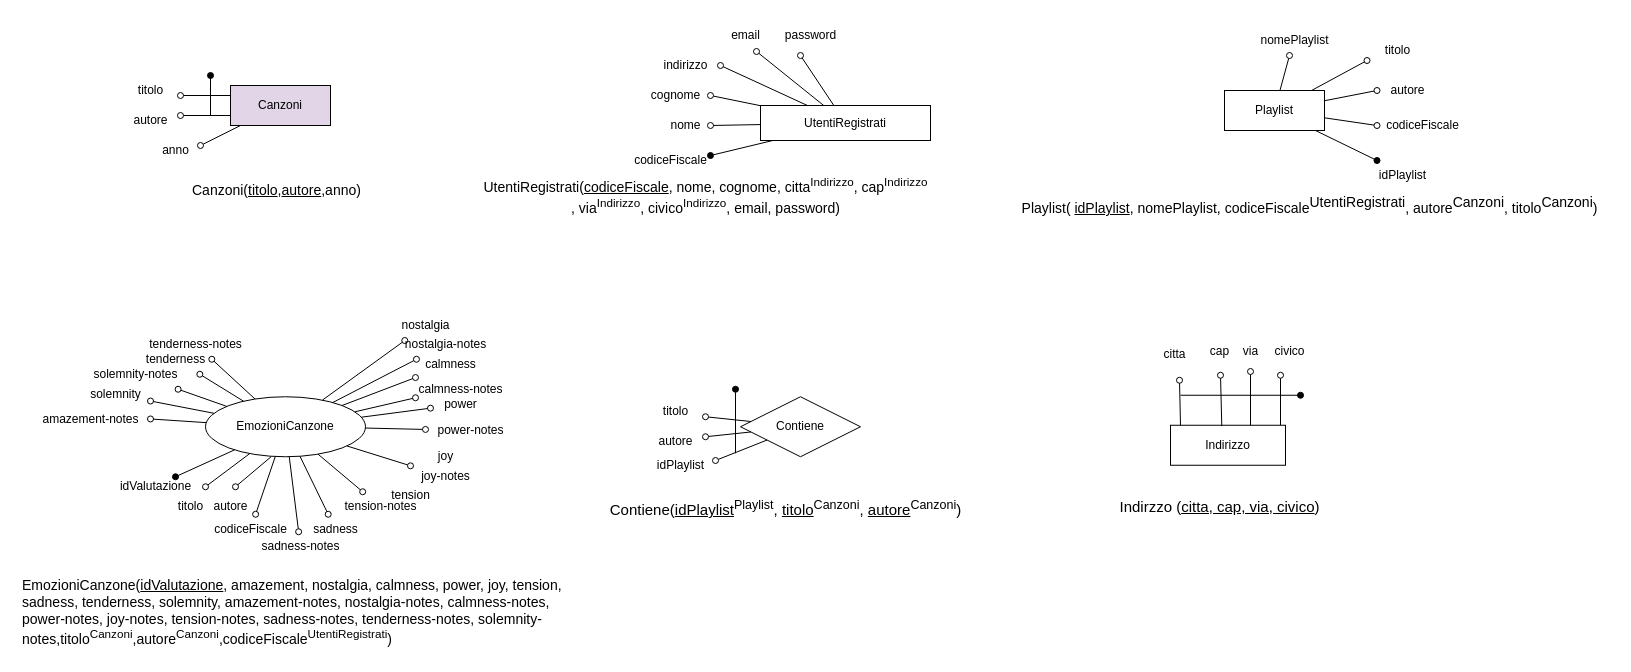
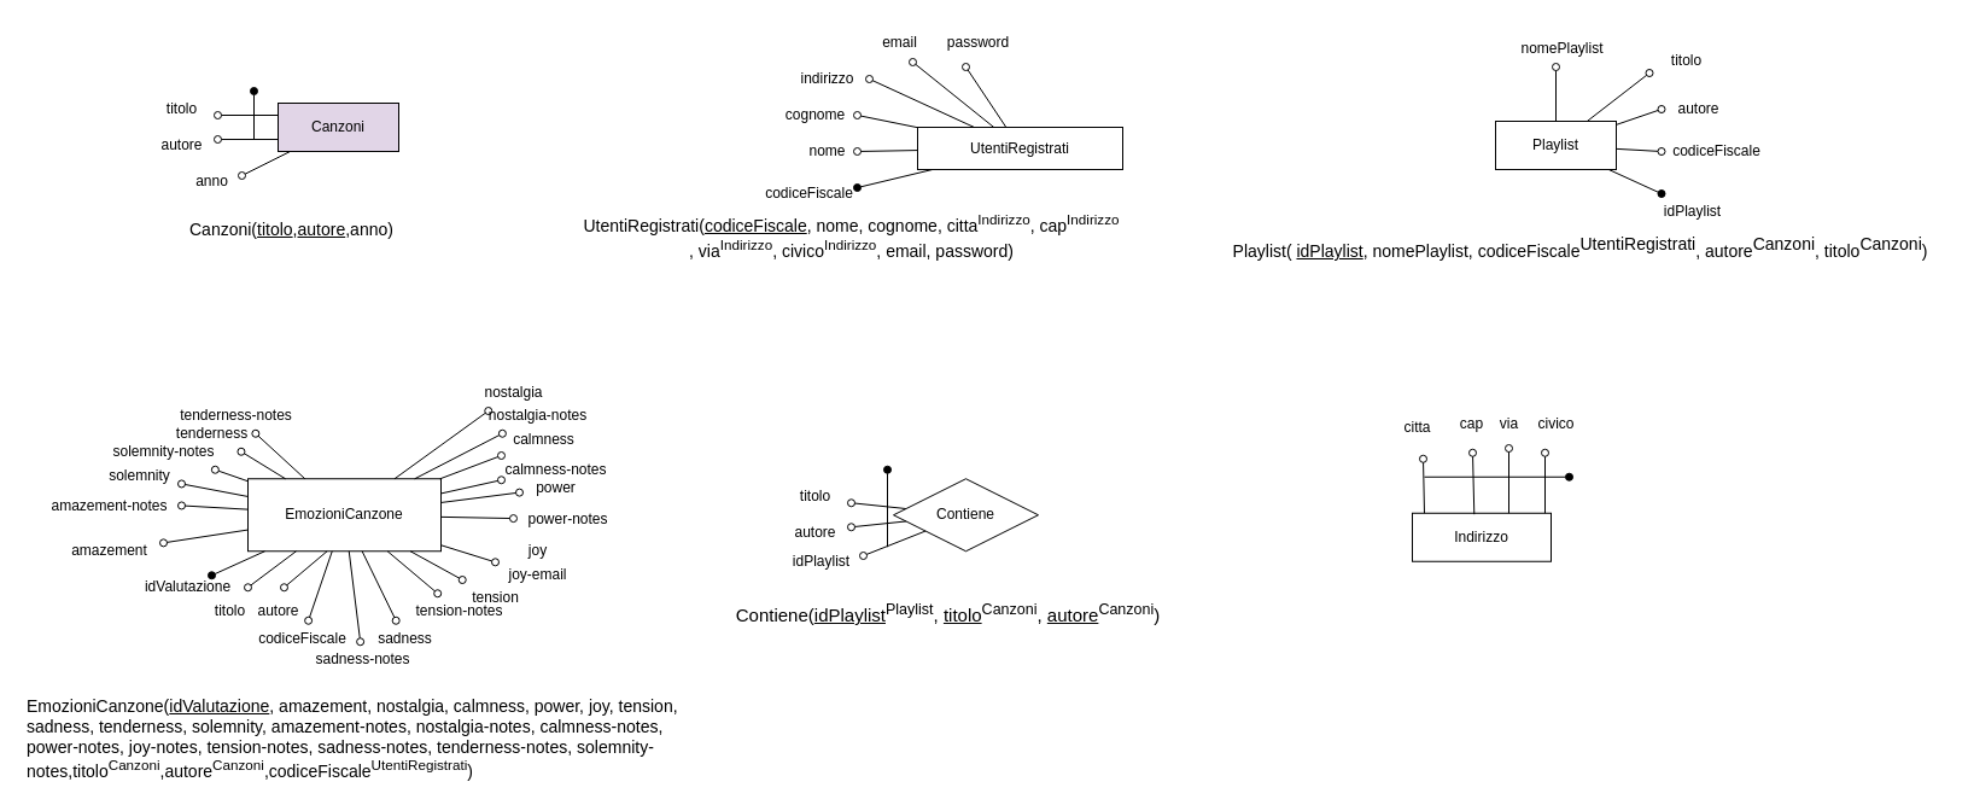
- <mxCell id="3" value="Playlist" style="whiteSpace=wrap;html=1;align=center;" parent="1" vertex="1"><mxGeometry x="1224" y="90" width="100" height="40" as="geometry" /></mxCell>
+ <mxCell id="3" value="Playlist" style="whiteSpace=wrap;html=1;align=center;" parent="1" vertex="1"><mxGeometry x="1239" y="100" width="100" height="40" as="geometry" /></mxCell>
- <mxCell id="90" value="Canzoni(&lt;u&gt;titolo&lt;/u&gt;,&lt;u&gt;autore&lt;/u&gt;,anno)" style="text;whiteSpace=wrap;html=1;fontSize=14;" parent="1" vertex="1"><mxGeometry x="190" y="175" width="180" height="40" as="geometry" /></mxCell>
+ <mxCell id="90" value="Canzoni(&lt;u&gt;titolo&lt;/u&gt;,&lt;u&gt;autore&lt;/u&gt;,anno)" style="text;whiteSpace=wrap;html=1;fontSize=14;" parent="1" vertex="1"><mxGeometry x="155" y="175" width="180" height="40" as="geometry" /></mxCell>
- <mxCell id="5" value="EmozioniCanzone" style="ellipse;whiteSpace=wrap;html=1;align=center;" parent="1" vertex="1"><mxGeometry x="205" y="396.25" width="160" height="60" as="geometry" /></mxCell>
+ <mxCell id="5" value="EmozioniCanzone" style="whiteSpace=wrap;html=1;align=center;" parent="1" vertex="1"><mxGeometry x="205" y="396.25" width="160" height="60" as="geometry" /></mxCell>
+ <mxCell id="39" value="" style="endArrow=none;html=1;rounded=0;startArrow=oval;startFill=0;" parent="1" source="56" target="5" edge="1"><mxGeometry relative="1" as="geometry"><mxPoint x="140" y="378.75" as="sourcePoint" /><mxPoint x="215" y="266.25" as="targetPoint" /></mxGeometry></mxCell>
+ <mxCell id="56" value="amazement" style="text;html=1;align=center;verticalAlign=middle;resizable=0;points=[];autosize=1;strokeColor=none;fillColor=none;" parent="1" vertex="1"><mxGeometry x="45" y="441.25" width="90" height="30" as="geometry" /></mxCell>
+ <mxCell id="53" value="" style="endArrow=none;html=1;rounded=0;startArrow=oval;startFill=0;" parent="1" source="70" target="5" edge="1"><mxGeometry relative="1" as="geometry"><mxPoint x="405" y="458.75" as="sourcePoint" /><mxPoint x="440" y="491.25" as="targetPoint" /></mxGeometry></mxCell>
- <mxCell id="69" value="joy-notes" style="text;html=1;align=center;verticalAlign=middle;resizable=0;points=[];autosize=1;strokeColor=none;fillColor=none;" parent="1" vertex="1"><mxGeometry x="410" y="461.25" width="70" height="30" as="geometry" /></mxCell>
+ <mxCell id="69" value="joy-email" style="text;html=1;align=center;verticalAlign=middle;resizable=0;points=[];autosize=1;strokeColor=none;fillColor=none;" parent="1" vertex="1"><mxGeometry x="410" y="461.25" width="70" height="30" as="geometry" /></mxCell>
- <mxCell id="101" value="Indirzzo (&lt;u style=&quot;font-size: 15px;&quot;&gt;citta, cap, via, civico&lt;/u&gt;)" style="text;html=1;align=center;verticalAlign=middle;resizable=0;points=[];autosize=1;strokeColor=none;fillColor=none;fontSize=15;" vertex="1" parent="1"><mxGeometry x="1109" y="491.25" width="220" height="30" as="geometry" /></mxCell>
